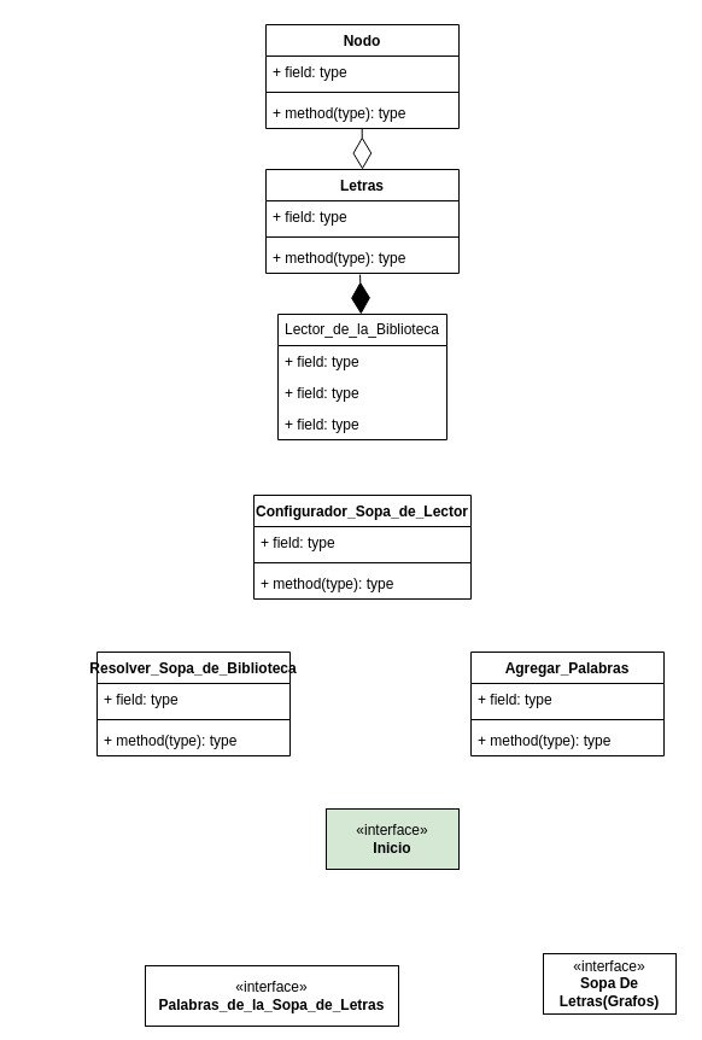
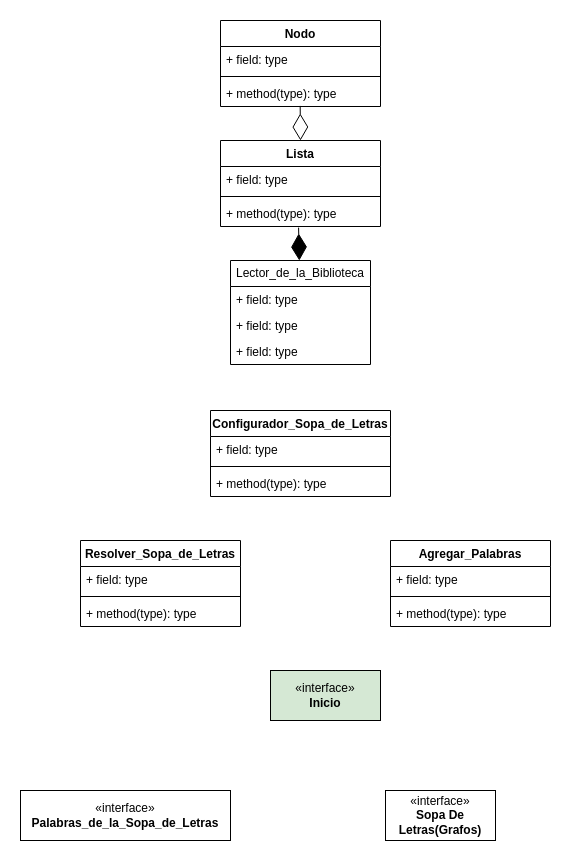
- <mxCell id="6" value="Letras" style="swimlane;fontStyle=1;align=center;verticalAlign=top;childLayout=stackLayout;horizontal=1;startSize=26;horizontalStack=0;resizeParent=1;resizeParentMax=0;resizeLast=0;collapsible=1;marginBottom=0;whiteSpace=wrap;html=1;" vertex="1" parent="1"><mxGeometry x="220" y="140" width="160" height="86" as="geometry" /></mxCell>
+ <mxCell id="6" value="Lista" style="swimlane;fontStyle=1;align=center;verticalAlign=top;childLayout=stackLayout;horizontal=1;startSize=26;horizontalStack=0;resizeParent=1;resizeParentMax=0;resizeLast=0;collapsible=1;marginBottom=0;whiteSpace=wrap;html=1;" vertex="1" parent="1"><mxGeometry x="220" y="140" width="160" height="86" as="geometry" /></mxCell>
- <mxCell id="14" value="Configurador_Sopa_de_Lector" style="swimlane;fontStyle=1;align=center;verticalAlign=top;childLayout=stackLayout;horizontal=1;startSize=26;horizontalStack=0;resizeParent=1;resizeParentMax=0;resizeLast=0;collapsible=1;marginBottom=0;whiteSpace=wrap;html=1;" vertex="1" parent="1"><mxGeometry x="210" y="410" width="180" height="86" as="geometry" /></mxCell>
+ <mxCell id="14" value="Configurador_Sopa_de_Letras" style="swimlane;fontStyle=1;align=center;verticalAlign=top;childLayout=stackLayout;horizontal=1;startSize=26;horizontalStack=0;resizeParent=1;resizeParentMax=0;resizeLast=0;collapsible=1;marginBottom=0;whiteSpace=wrap;html=1;" vertex="1" parent="1"><mxGeometry x="210" y="410" width="180" height="86" as="geometry" /></mxCell>
- <mxCell id="18" value="Resolver_Sopa_de_Biblioteca" style="swimlane;fontStyle=1;align=center;verticalAlign=top;childLayout=stackLayout;horizontal=1;startSize=26;horizontalStack=0;resizeParent=1;resizeParentMax=0;resizeLast=0;collapsible=1;marginBottom=0;whiteSpace=wrap;html=1;" vertex="1" parent="1"><mxGeometry x="80" y="540" width="160" height="86" as="geometry" /></mxCell>
+ <mxCell id="18" value="Resolver_Sopa_de_Letras" style="swimlane;fontStyle=1;align=center;verticalAlign=top;childLayout=stackLayout;horizontal=1;startSize=26;horizontalStack=0;resizeParent=1;resizeParentMax=0;resizeLast=0;collapsible=1;marginBottom=0;whiteSpace=wrap;html=1;" vertex="1" parent="1"><mxGeometry x="80" y="540" width="160" height="86" as="geometry" /></mxCell>
- <mxCell id="27" value="«interface»&lt;br&gt;&lt;b&gt;Sopa De Letras(Grafos)&lt;/b&gt;" style="html=1;whiteSpace=wrap;" vertex="1" parent="1"><mxGeometry x="450" y="790" width="110" height="50" as="geometry" /></mxCell>
+ <mxCell id="27" value="«interface»&lt;br&gt;&lt;b&gt;Sopa De Letras(Grafos)&lt;/b&gt;" style="html=1;whiteSpace=wrap;" vertex="1" parent="1"><mxGeometry x="385" y="790" width="110" height="50" as="geometry" /></mxCell>
- <mxCell id="28" value="«interface»&lt;br&gt;&lt;b&gt;Palabras_de_la_Sopa_de_Letras&lt;/b&gt;" style="html=1;whiteSpace=wrap;" vertex="1" parent="1"><mxGeometry x="120" y="800" width="210" height="50" as="geometry" /></mxCell>
+ <mxCell id="28" value="«interface»&lt;br&gt;&lt;b&gt;Palabras_de_la_Sopa_de_Letras&lt;/b&gt;" style="html=1;whiteSpace=wrap;" vertex="1" parent="1"><mxGeometry x="20" y="790" width="210" height="50" as="geometry" /></mxCell>
